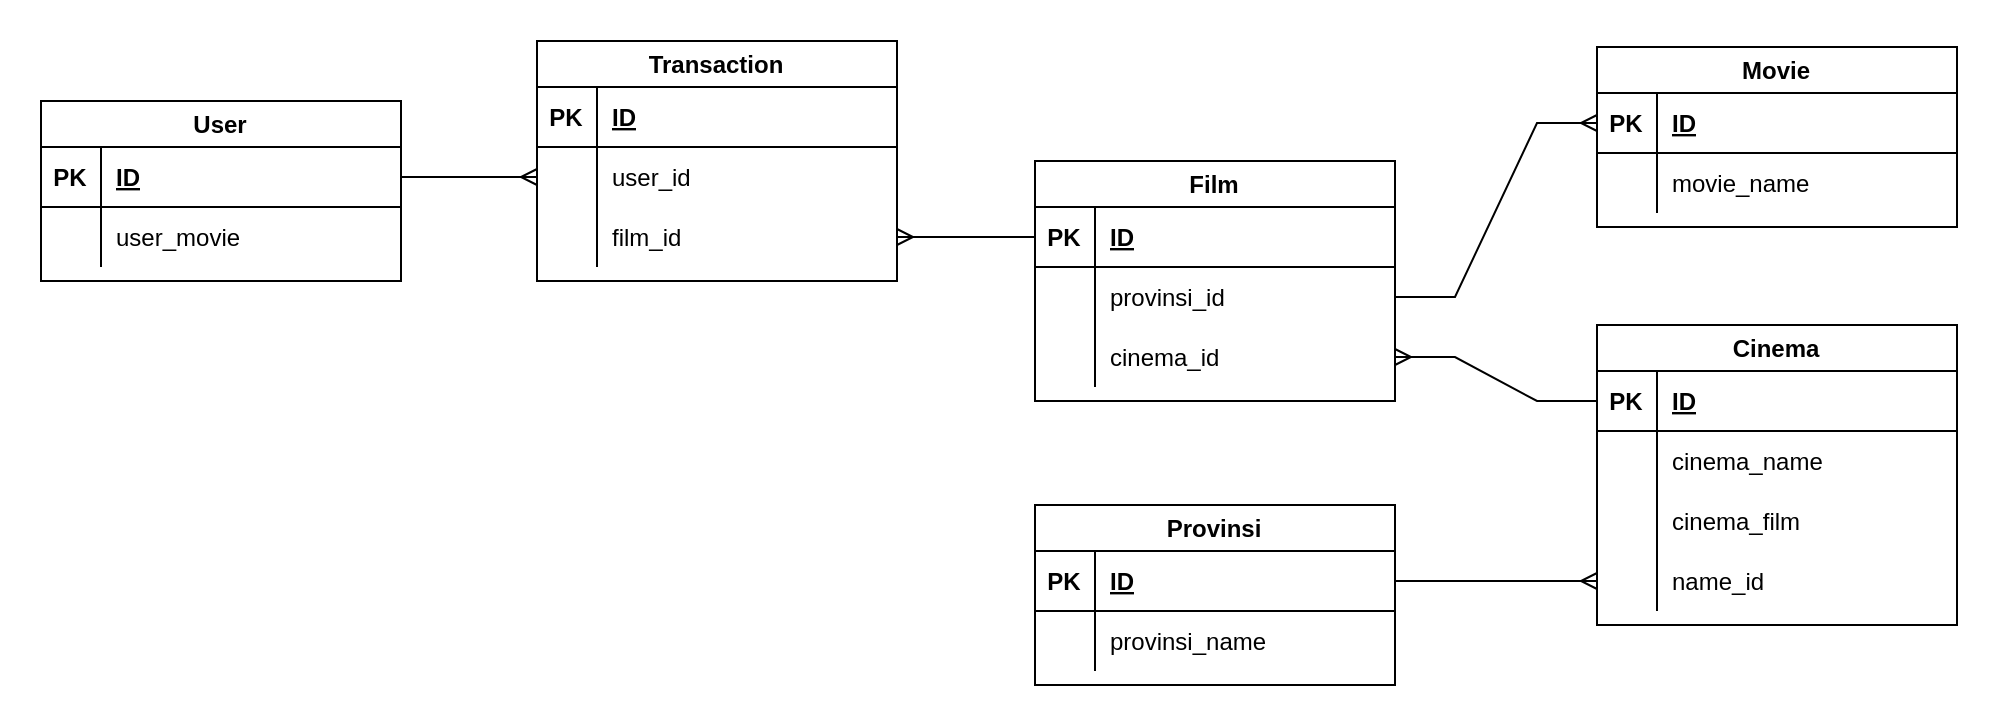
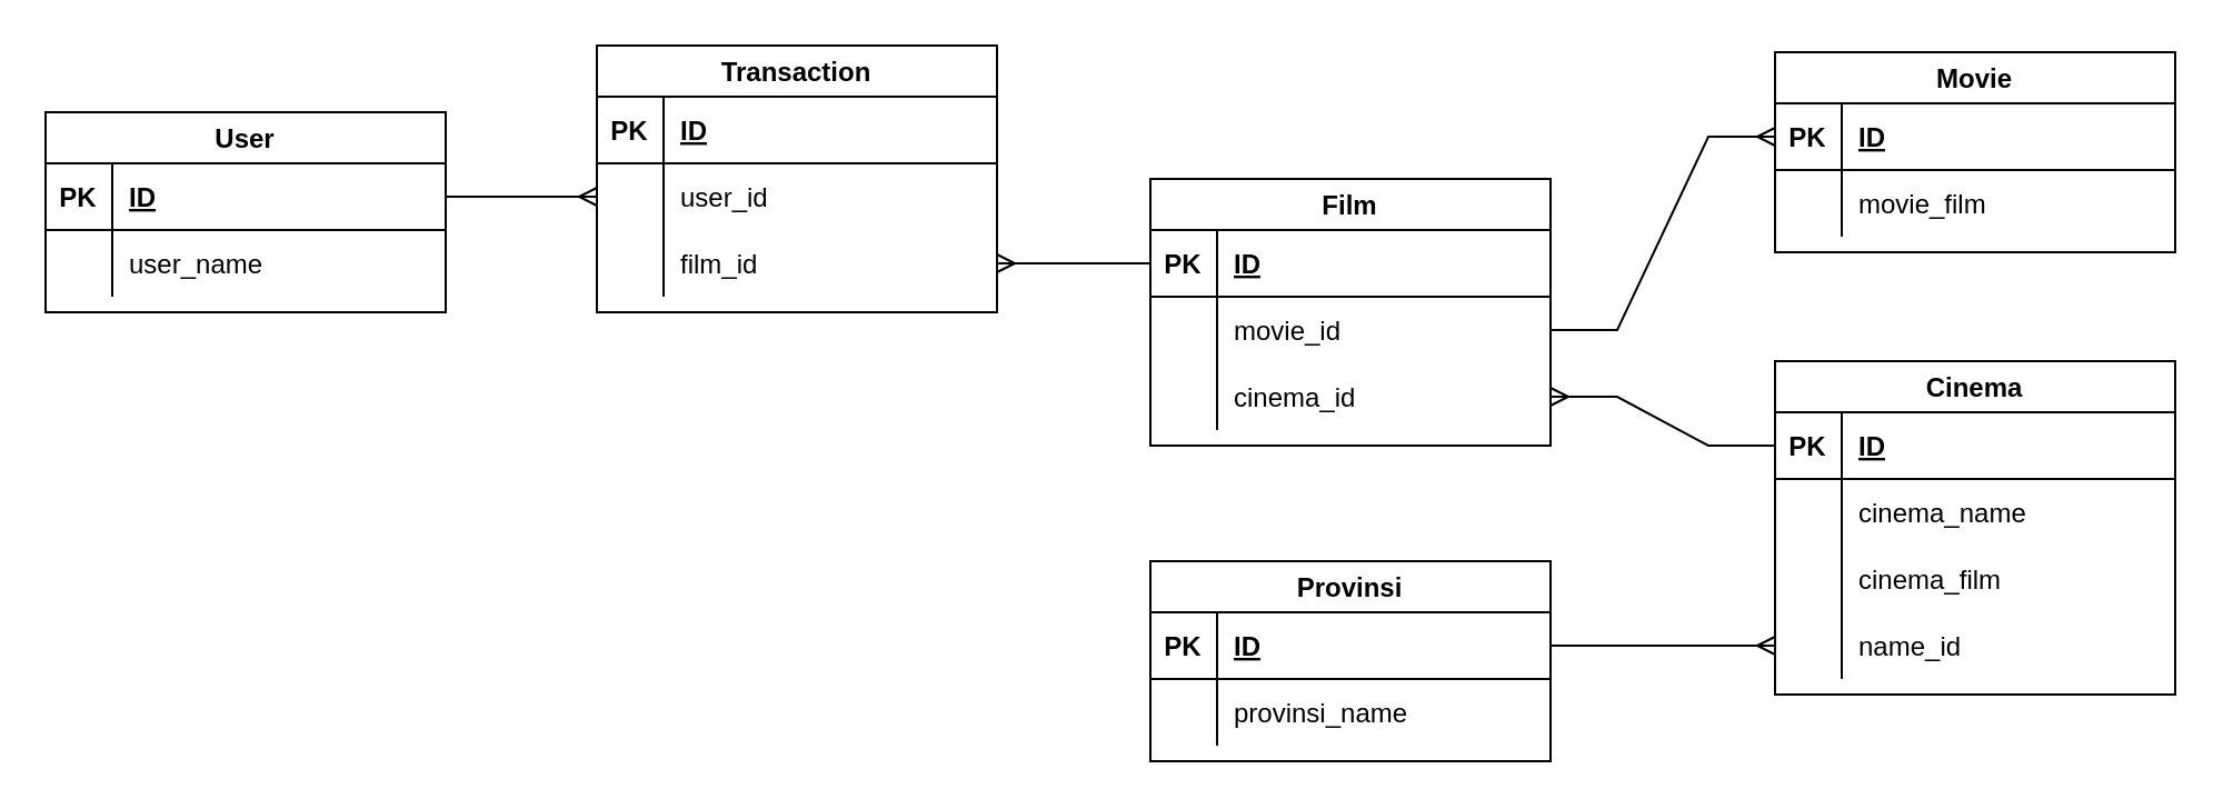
- <mxCell id="8" value="movie_name" style="shape=partialRectangle;connectable=0;fillColor=none;top=0;left=0;bottom=0;right=0;align=left;spacingLeft=6;overflow=hidden;" parent="6" vertex="1"><mxGeometry x="30" width="150" height="30" as="geometry"><mxRectangle width="150" height="30" as="alternateBounds" /></mxGeometry></mxCell>
+ <mxCell id="8" value="movie_film" style="shape=partialRectangle;connectable=0;fillColor=none;top=0;left=0;bottom=0;right=0;align=left;spacingLeft=6;overflow=hidden;" parent="6" vertex="1"><mxGeometry x="30" width="150" height="30" as="geometry"><mxRectangle width="150" height="30" as="alternateBounds" /></mxGeometry></mxCell>
- <mxCell id="35" value="user_movie" style="shape=partialRectangle;connectable=0;fillColor=none;top=0;left=0;bottom=0;right=0;align=left;spacingLeft=6;overflow=hidden;" parent="33" vertex="1"><mxGeometry x="30" width="150" height="30" as="geometry"><mxRectangle width="150" height="30" as="alternateBounds" /></mxGeometry></mxCell>
+ <mxCell id="35" value="user_name" style="shape=partialRectangle;connectable=0;fillColor=none;top=0;left=0;bottom=0;right=0;align=left;spacingLeft=6;overflow=hidden;" parent="33" vertex="1"><mxGeometry x="30" width="150" height="30" as="geometry"><mxRectangle width="150" height="30" as="alternateBounds" /></mxGeometry></mxCell>
- <mxCell id="54" value="provinsi_id" style="shape=partialRectangle;connectable=0;fillColor=none;top=0;left=0;bottom=0;right=0;align=left;spacingLeft=6;overflow=hidden;" parent="52" vertex="1"><mxGeometry x="30" width="150" height="30" as="geometry"><mxRectangle width="150" height="30" as="alternateBounds" /></mxGeometry></mxCell>
+ <mxCell id="54" value="movie_id" style="shape=partialRectangle;connectable=0;fillColor=none;top=0;left=0;bottom=0;right=0;align=left;spacingLeft=6;overflow=hidden;" parent="52" vertex="1"><mxGeometry x="30" width="150" height="30" as="geometry"><mxRectangle width="150" height="30" as="alternateBounds" /></mxGeometry></mxCell>
